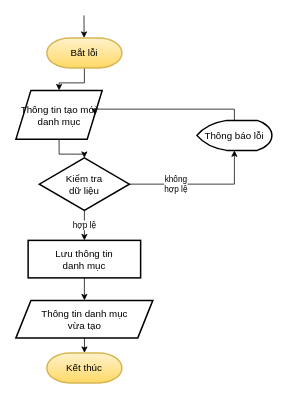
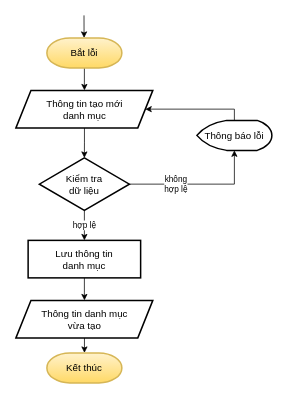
- <mxCell id="5" value="Thông tin tạo mới&lt;br&gt;danh mục" style="shape=parallelogram;perimeter=parallelogramPerimeter;whiteSpace=wrap;html=1;fixedSize=1;strokeWidth=2;labelBorderColor=none;fontSize=13;fontStyle=0" vertex="1" parent="1"><mxGeometry x="20.75" y="120" width="115" height="65" as="geometry" /></mxCell>
+ <mxCell id="5" value="Thông tin tạo mới&lt;br&gt;danh mục" style="shape=parallelogram;perimeter=parallelogramPerimeter;whiteSpace=wrap;html=1;fixedSize=1;strokeWidth=2;labelBorderColor=none;fontSize=13;fontStyle=0" vertex="1" parent="1"><mxGeometry x="20.75" y="120" width="182.5" height="50" as="geometry" /></mxCell>
